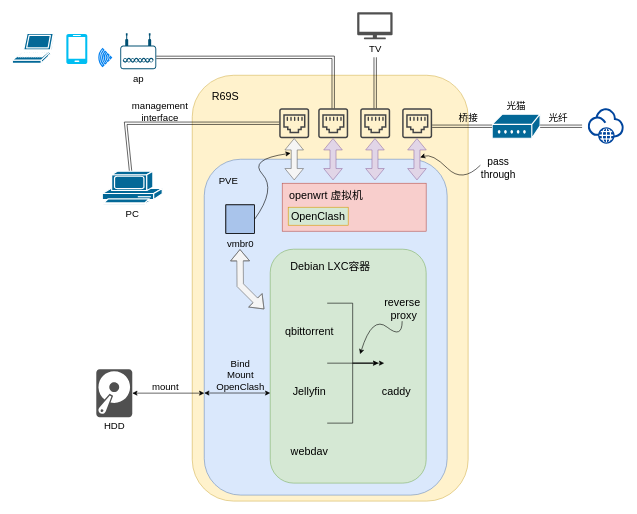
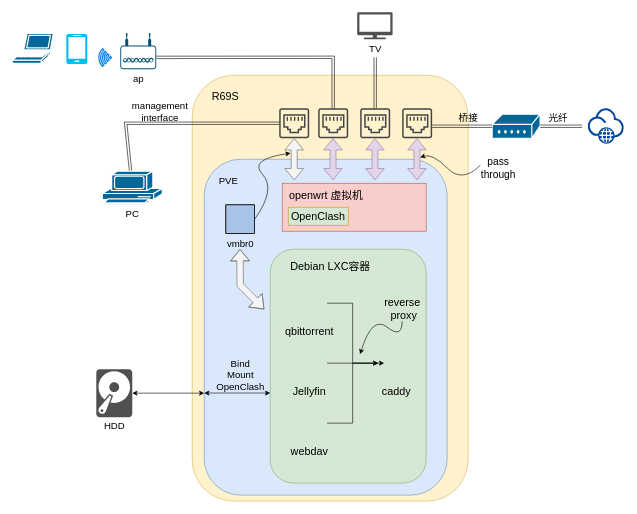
- <mxCell id="36" value="光猫" style="text;html=1;align=center;verticalAlign=middle;resizable=0;points=[];autosize=1;strokeColor=none;fillColor=none;fontSize=16;" vertex="1" parent="1"><mxGeometry x="830" y="160" width="60" height="30" as="geometry" /></mxCell>
- <mxCell id="53" value="mount" style="text;html=1;align=center;verticalAlign=middle;resizable=0;points=[];autosize=1;strokeColor=none;fillColor=none;fontSize=16;" vertex="1" parent="1"><mxGeometry x="240" y="630" width="70" height="30" as="geometry" /></mxCell>
